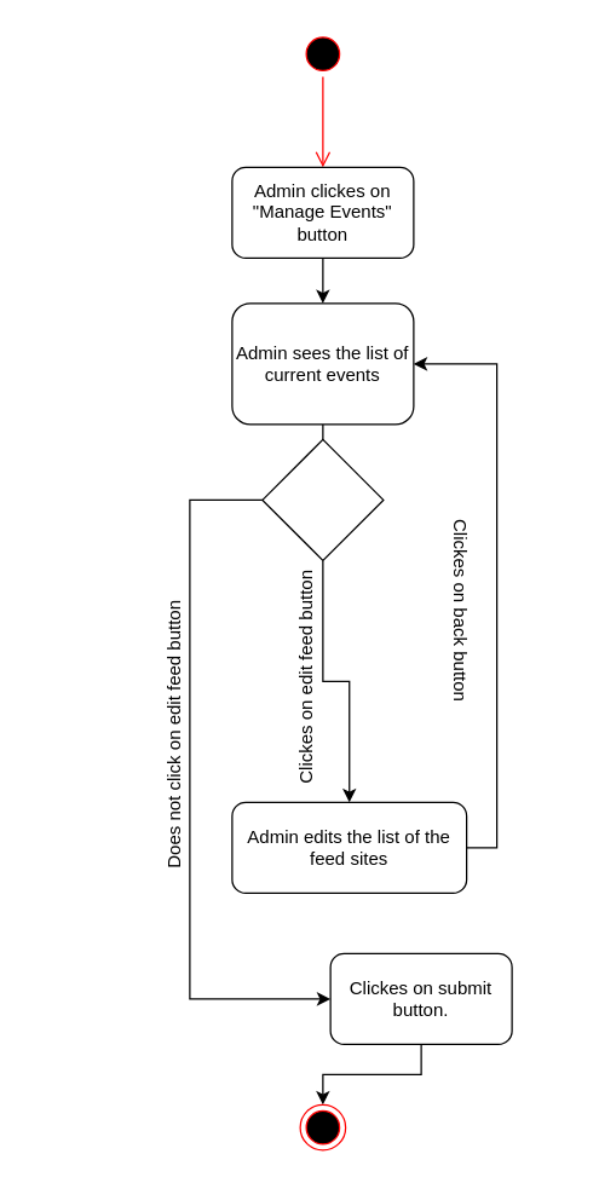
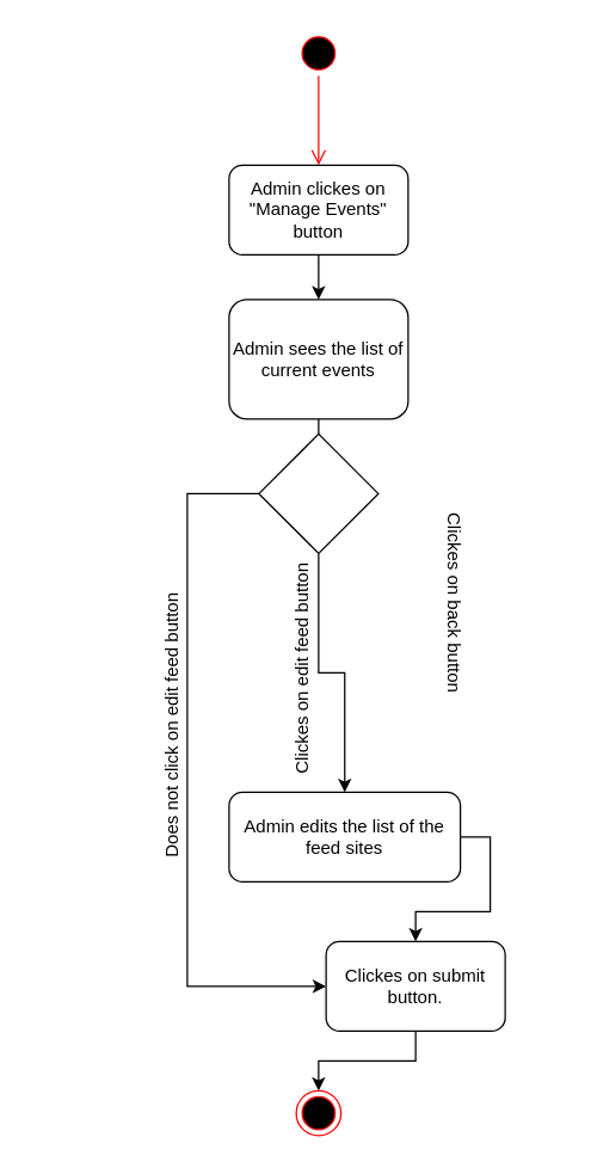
- <mxCell id="11" style="edgeStyle=orthogonalEdgeStyle;rounded=0;orthogonalLoop=1;jettySize=auto;html=1;exitX=1;exitY=0.5;exitDx=0;exitDy=0;entryX=1;entryY=0.5;entryDx=0;entryDy=0;" edge="1" parent="1" source="12" target="7"><mxGeometry relative="1" as="geometry" /></mxCell>
+ <mxCell id="11" style="edgeStyle=orthogonalEdgeStyle;rounded=0;orthogonalLoop=1;jettySize=auto;html=1;exitX=1;exitY=0.5;exitDx=0;exitDy=0;" edge="1" parent="1" source="12" target="16"><mxGeometry relative="1" as="geometry" /></mxCell>
